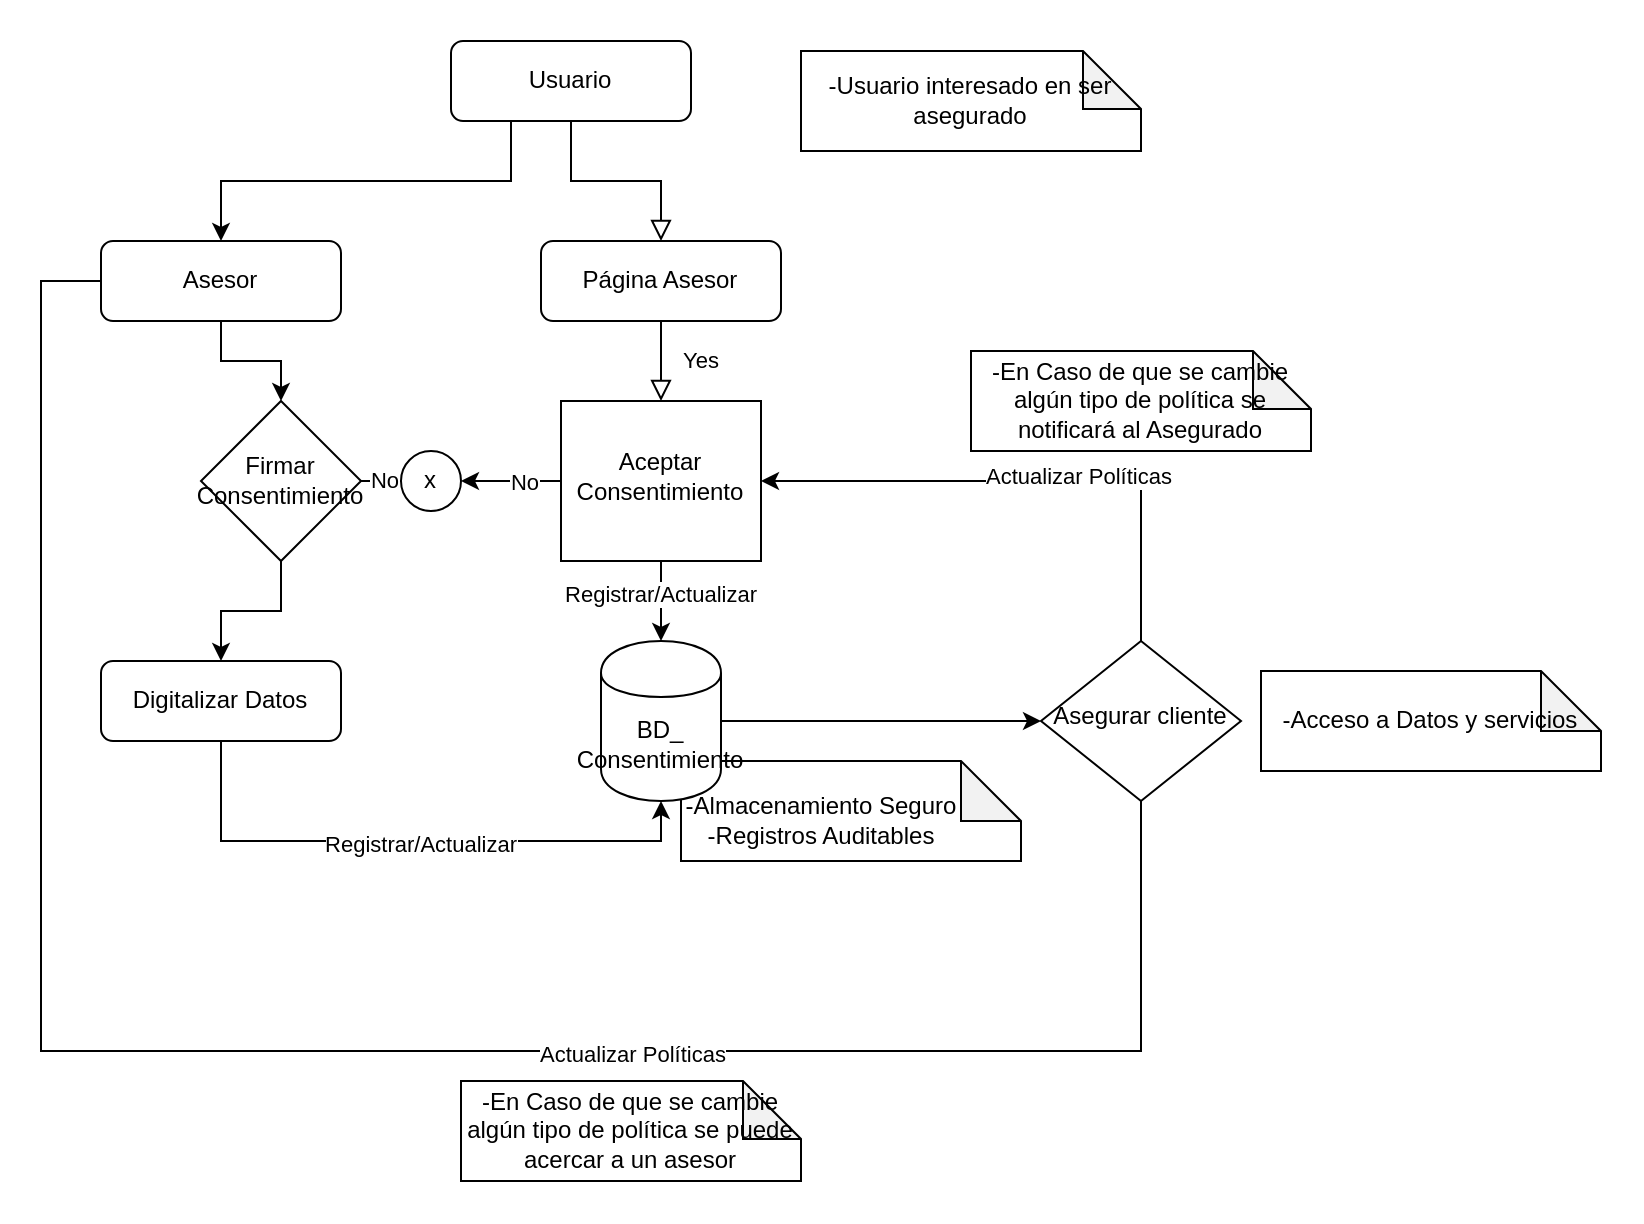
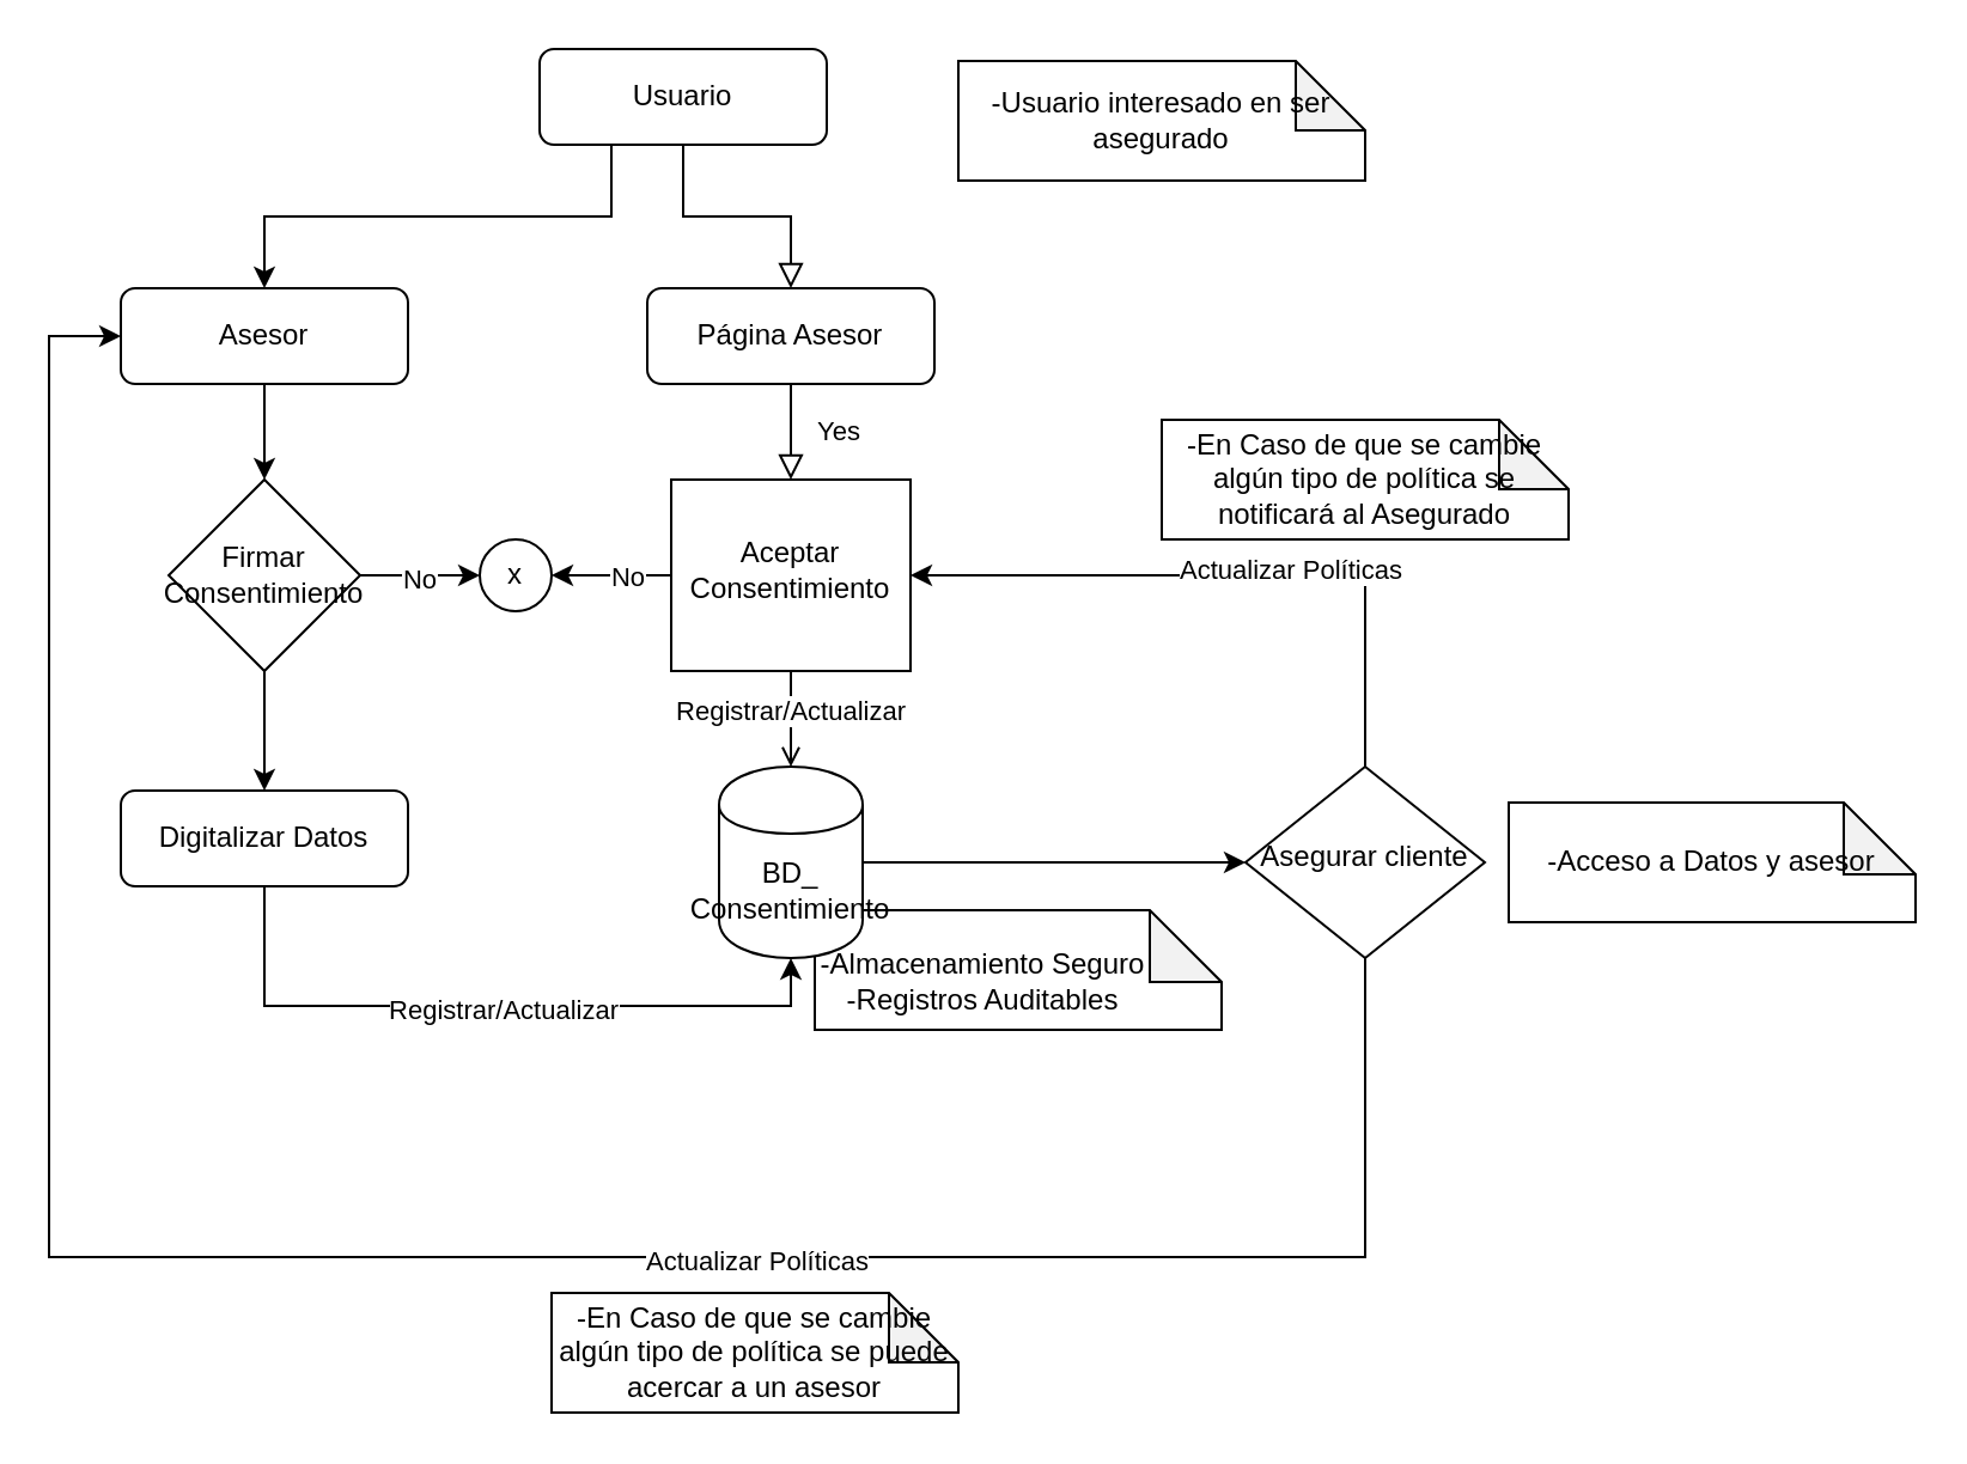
- <mxCell id="25" style="edgeStyle=orthogonalEdgeStyle;rounded=0;orthogonalLoop=1;jettySize=auto;html=1;entryX=0;entryY=0.5;entryDx=0;entryDy=0;exitX=0.5;exitY=1;exitDx=0;exitDy=0;endArrow=none;" parent="1" source="29" target="13" edge="1"><mxGeometry relative="1" as="geometry"><Array as="points"><mxPoint x="570" y="525" /><mxPoint x="20" y="525" /><mxPoint x="20" y="140" /></Array><mxPoint x="570" y="475" as="sourcePoint" /><mxPoint x="50" y="215" as="targetPoint" /></mxGeometry></mxCell>
+ <mxCell id="25" style="edgeStyle=orthogonalEdgeStyle;rounded=0;orthogonalLoop=1;jettySize=auto;html=1;entryX=0;entryY=0.5;entryDx=0;entryDy=0;exitX=0.5;exitY=1;exitDx=0;exitDy=0;" parent="1" source="29" target="13" edge="1"><mxGeometry relative="1" as="geometry"><Array as="points"><mxPoint x="570" y="525" /><mxPoint x="20" y="525" /><mxPoint x="20" y="140" /></Array><mxPoint x="570" y="475" as="sourcePoint" /><mxPoint x="50" y="215" as="targetPoint" /></mxGeometry></mxCell>
- <mxCell id="19" value="Firmar Consentimiento" style="rhombus;whiteSpace=wrap;html=1;" parent="1" vertex="1"><mxGeometry x="100" y="200" width="80" height="80" as="geometry" /></mxCell>
+ <mxCell id="19" value="Firmar Consentimiento" style="rhombus;whiteSpace=wrap;html=1;" parent="1" vertex="1"><mxGeometry x="70" y="200" width="80" height="80" as="geometry" /></mxCell>
- <mxCell id="7" style="edgeStyle=orthogonalEdgeStyle;rounded=0;orthogonalLoop=1;jettySize=auto;html=1;entryX=0.5;entryY=0;entryDx=0;entryDy=0;" parent="1" source="11" target="24" edge="1"><mxGeometry relative="1" as="geometry" /></mxCell>
+ <mxCell id="7" style="edgeStyle=orthogonalEdgeStyle;rounded=0;orthogonalLoop=1;jettySize=auto;html=1;entryX=0.5;entryY=0;entryDx=0;entryDy=0;endArrow=open;" parent="1" source="11" target="24" edge="1"><mxGeometry relative="1" as="geometry" /></mxCell>
- <mxCell id="31" value="-Acceso a Datos y servicios" style="shape=note;whiteSpace=wrap;html=1;backgroundOutline=1;darkOpacity=0.05;" vertex="1" parent="1"><mxGeometry x="630" y="335" width="170" height="50" as="geometry" /></mxCell>
+ <mxCell id="31" value="-Acceso a Datos y asesor" style="shape=note;whiteSpace=wrap;html=1;backgroundOutline=1;darkOpacity=0.05;" vertex="1" parent="1"><mxGeometry x="630" y="335" width="170" height="50" as="geometry" /></mxCell>
